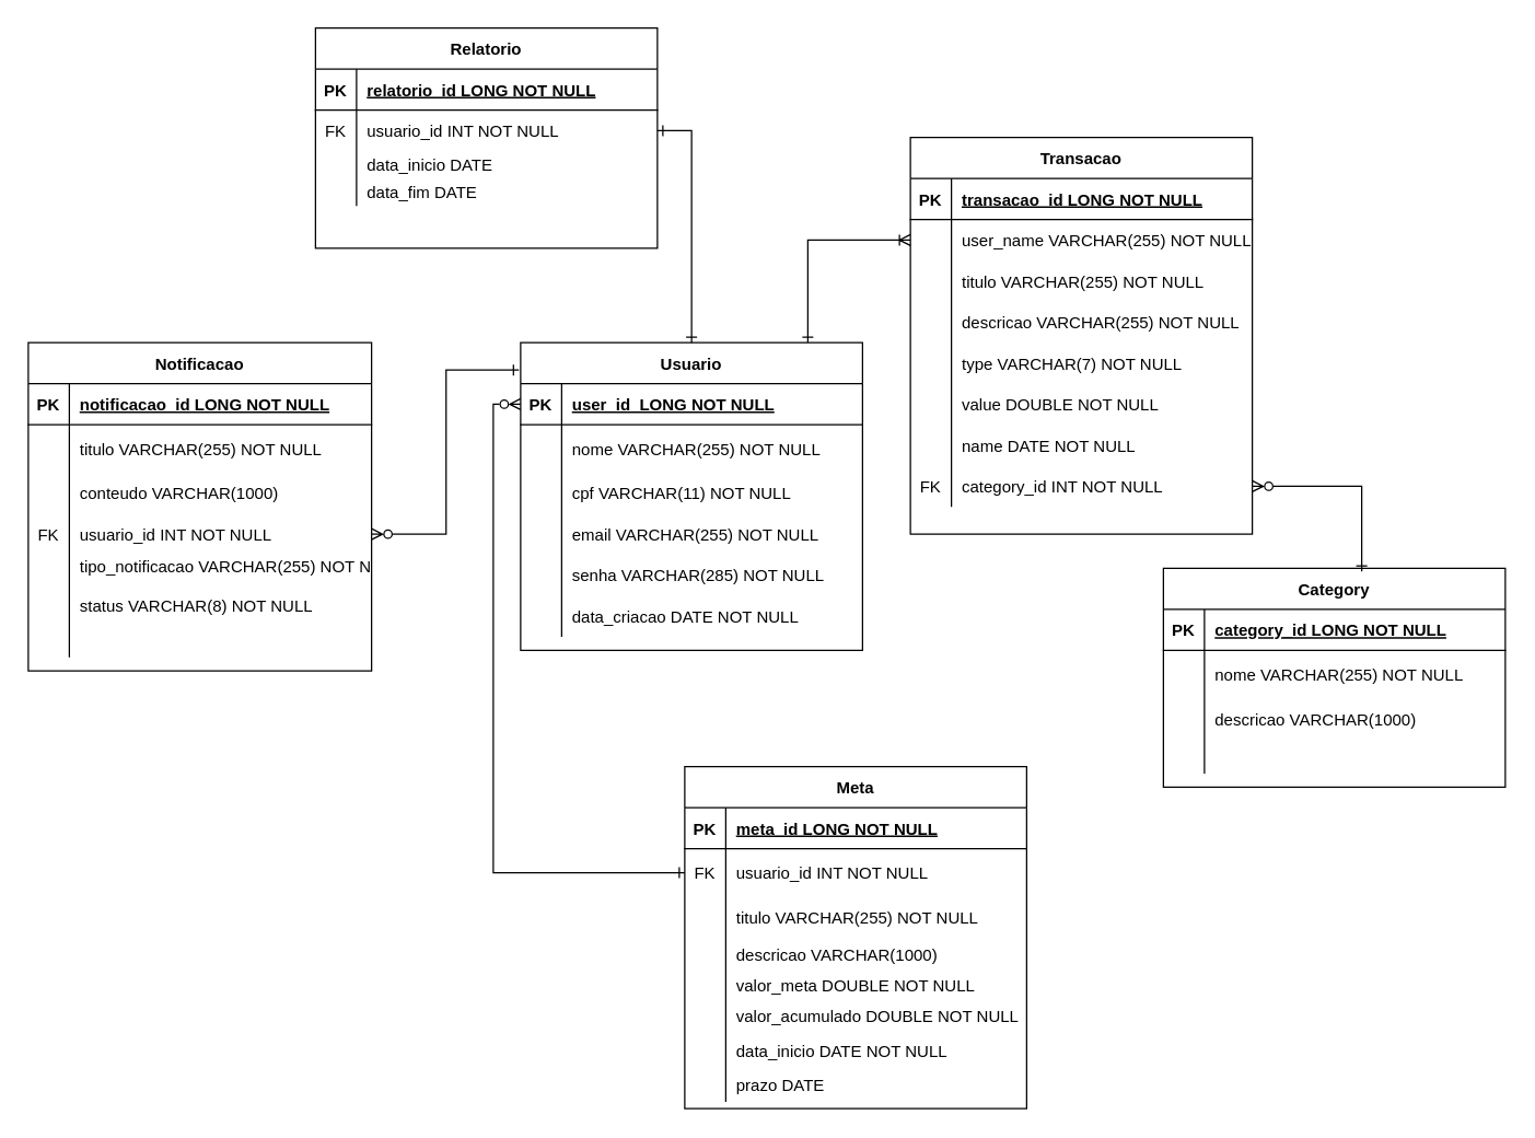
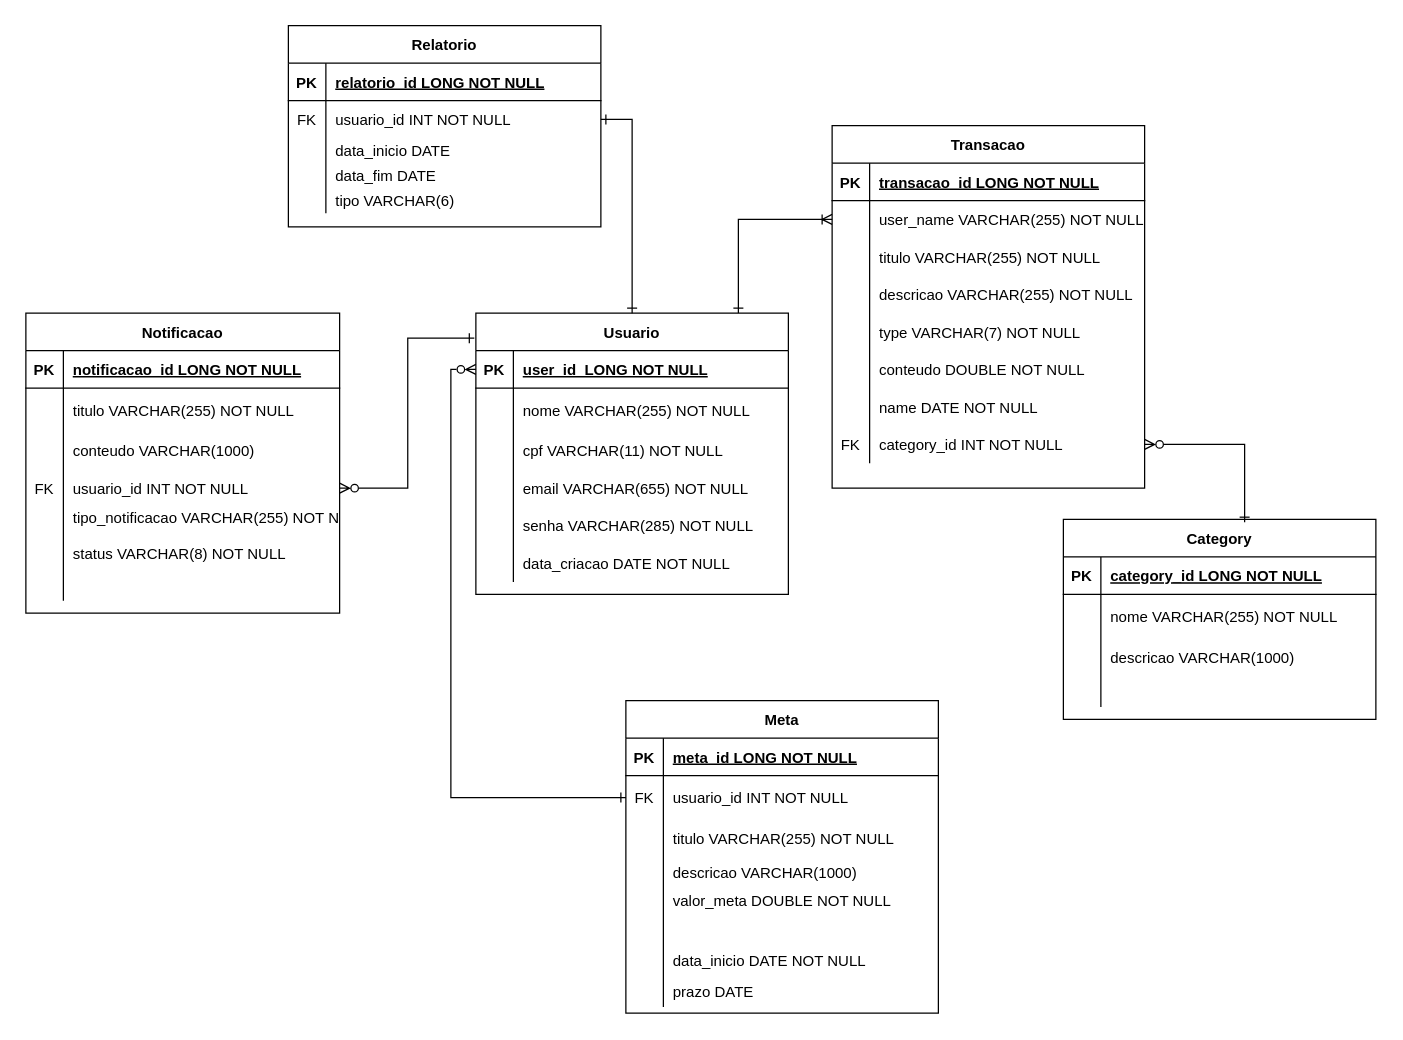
+ <mxCell id="102" value="tipo VARCHAR(6)" style="shape=partialRectangle;overflow=hidden;connectable=0;fillColor=none;top=0;left=0;bottom=0;right=0;align=left;spacingLeft=6;" vertex="1" parent="100"><mxGeometry x="30" width="220" height="20" as="geometry"><mxRectangle width="220" height="20" as="alternateBounds" /></mxGeometry></mxCell>
- <mxCell id="20" value="value DOUBLE NOT NULL" style="shape=partialRectangle;overflow=hidden;connectable=0;fillColor=none;top=0;left=0;bottom=0;right=0;align=left;spacingLeft=6;" parent="18" vertex="1"><mxGeometry x="30" width="220" height="30" as="geometry"><mxRectangle width="220" height="30" as="alternateBounds" /></mxGeometry></mxCell>
+ <mxCell id="20" value="conteudo DOUBLE NOT NULL" style="shape=partialRectangle;overflow=hidden;connectable=0;fillColor=none;top=0;left=0;bottom=0;right=0;align=left;spacingLeft=6;" parent="18" vertex="1"><mxGeometry x="30" width="220" height="30" as="geometry"><mxRectangle width="220" height="30" as="alternateBounds" /></mxGeometry></mxCell>
- <mxCell id="40" value="email VARCHAR(255) NOT NULL" style="shape=partialRectangle;overflow=hidden;connectable=0;fillColor=none;top=0;left=0;bottom=0;right=0;align=left;spacingLeft=6;" parent="38" vertex="1"><mxGeometry x="30" width="220" height="30" as="geometry"><mxRectangle width="220" height="30" as="alternateBounds" /></mxGeometry></mxCell>
+ <mxCell id="40" value="email VARCHAR(655) NOT NULL" style="shape=partialRectangle;overflow=hidden;connectable=0;fillColor=none;top=0;left=0;bottom=0;right=0;align=left;spacingLeft=6;" parent="38" vertex="1"><mxGeometry x="30" width="220" height="30" as="geometry"><mxRectangle width="220" height="30" as="alternateBounds" /></mxGeometry></mxCell>
- <mxCell id="79" value="valor_acumulado DOUBLE NOT NULL" style="shape=partialRectangle;overflow=hidden;connectable=0;fillColor=none;top=0;left=0;bottom=0;right=0;align=left;spacingLeft=6;" vertex="1" parent="77"><mxGeometry x="30" width="220" height="25" as="geometry"><mxRectangle width="220" height="25" as="alternateBounds" /></mxGeometry></mxCell>
